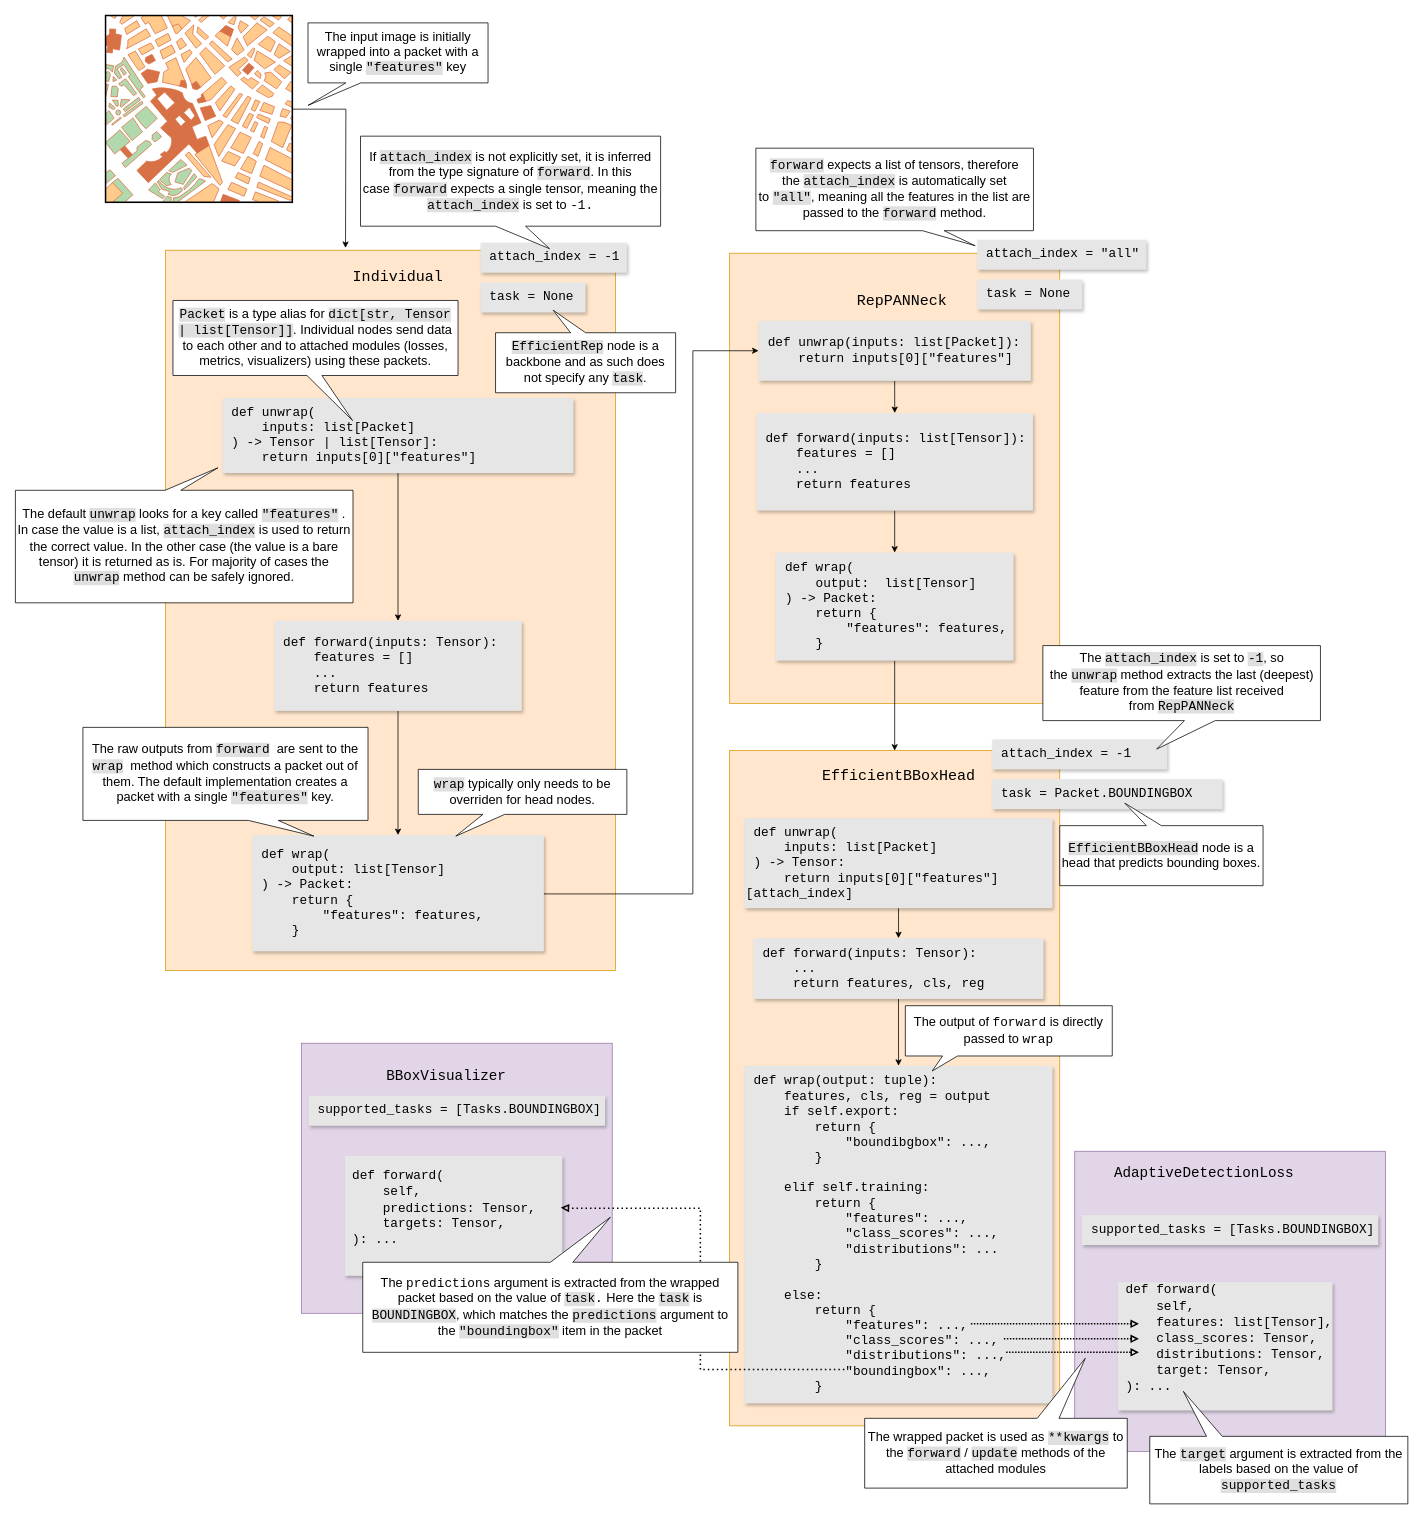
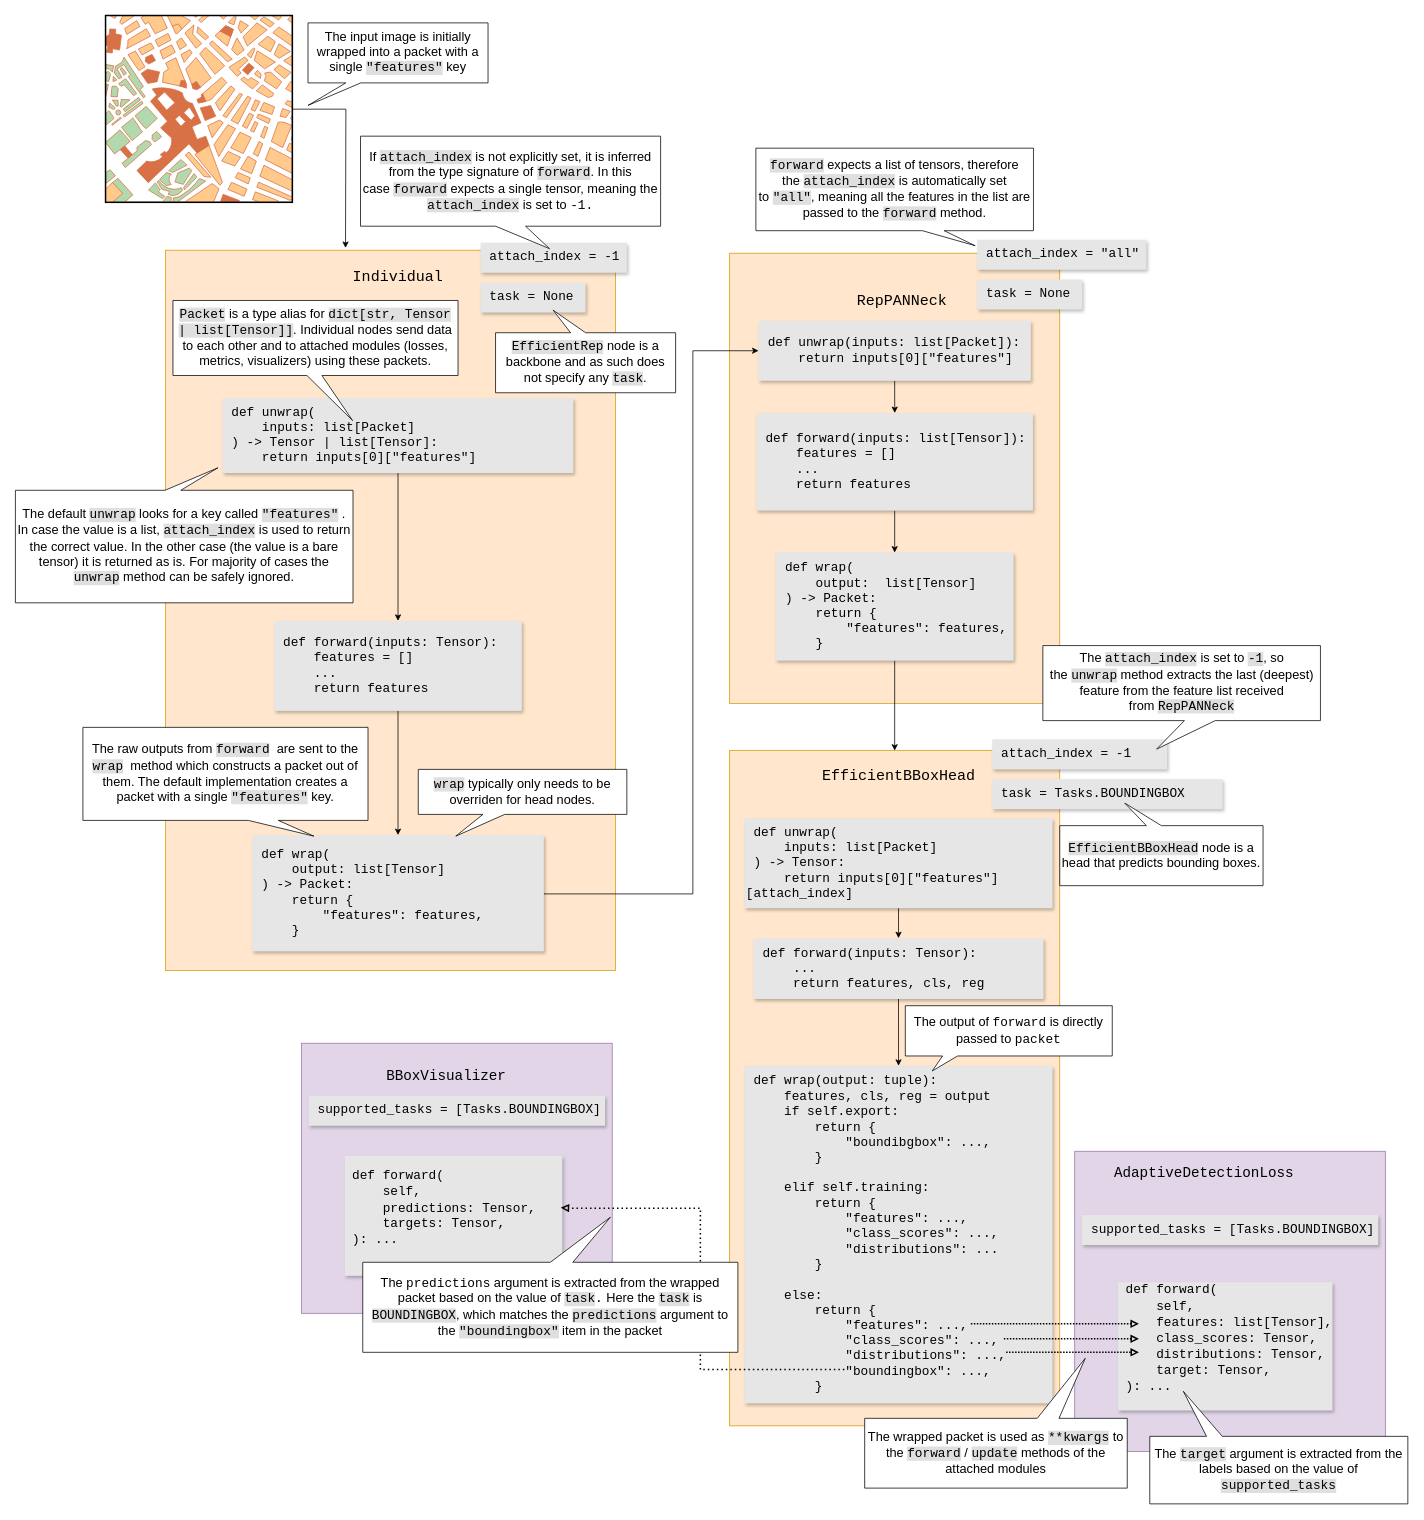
- <mxCell id="44" value="&amp;nbsp;task = Packet.BOUNDINGBOX" style="text;html=1;align=left;verticalAlign=middle;whiteSpace=wrap;rounded=0;fontSize=17;fontFamily=Courier New;textShadow=0;fillColor=#E6E6E6;shadow=1;" parent="1" vertex="1"><mxGeometry x="1322.004" y="1038" width="306.961" height="40" as="geometry" /></mxCell>
+ <mxCell id="44" value="&amp;nbsp;task = Tasks.BOUNDINGBOX" style="text;html=1;align=left;verticalAlign=middle;whiteSpace=wrap;rounded=0;fontSize=17;fontFamily=Courier New;textShadow=0;fillColor=#E6E6E6;shadow=1;" parent="1" vertex="1"><mxGeometry x="1322.004" y="1038" width="306.961" height="40" as="geometry" /></mxCell>
- <mxCell id="43" value="The &lt;font face=&quot;Helvetica&quot;&gt;output&lt;/font&gt; of &lt;font face=&quot;Courier New&quot;&gt;forward&lt;/font&gt; is directly passed to &lt;font face=&quot;Courier New&quot;&gt;wrap&lt;/font&gt;" style="shape=callout;whiteSpace=wrap;html=1;perimeter=calloutPerimeter;align=center;size=20;position=0.18;position2=0.13;fontSize=17;" parent="1" vertex="1"><mxGeometry x="1206.2" y="1340" width="275.8" height="87" as="geometry" /></mxCell>
+ <mxCell id="43" value="The &lt;font face=&quot;Helvetica&quot;&gt;output&lt;/font&gt; of &lt;font face=&quot;Courier New&quot;&gt;forward&lt;/font&gt; is directly passed to &lt;font face=&quot;Courier New&quot;&gt;packet&lt;/font&gt;" style="shape=callout;whiteSpace=wrap;html=1;perimeter=calloutPerimeter;align=center;size=20;position=0.18;position2=0.13;fontSize=17;" parent="1" vertex="1"><mxGeometry x="1206.2" y="1340" width="275.8" height="87" as="geometry" /></mxCell>
